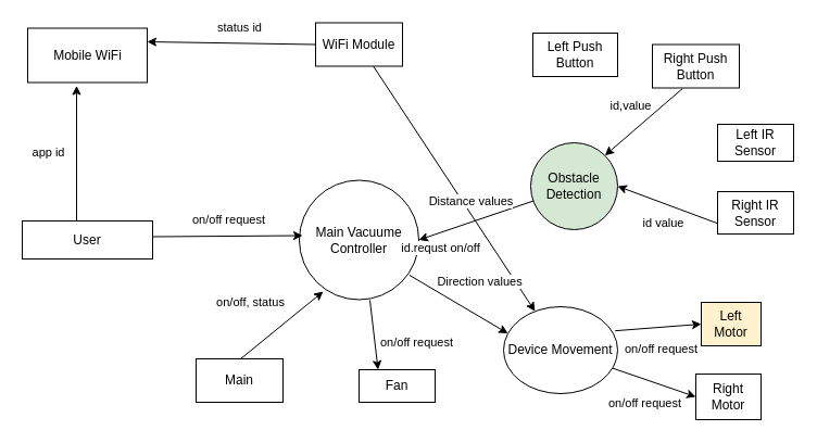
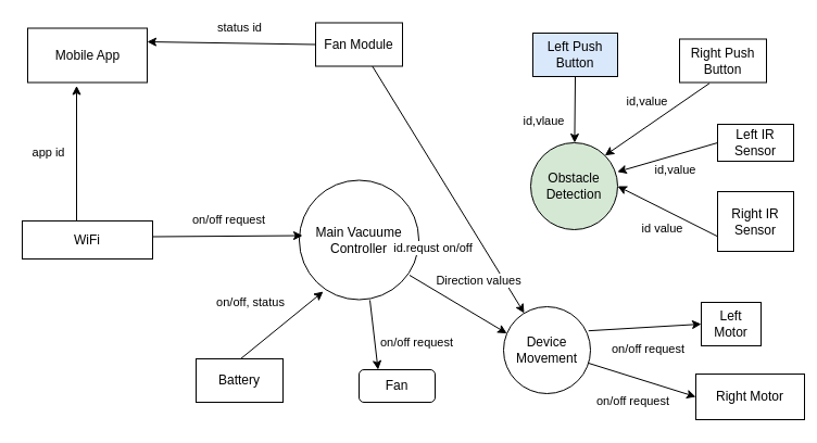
- <mxCell id="12" value="WiFi Module" style="rounded=0;whiteSpace=wrap;html=1;" parent="1" vertex="1"><mxGeometry x="290" y="20.5" width="80" height="40" as="geometry" /></mxCell>
+ <mxCell id="12" value="Fan Module" style="rounded=0;whiteSpace=wrap;html=1;" parent="1" vertex="1"><mxGeometry x="290" y="20.5" width="80" height="40" as="geometry" /></mxCell>
- <mxCell id="17" value="Left Push Button" style="rounded=0;whiteSpace=wrap;html=1;" parent="1" vertex="1"><mxGeometry x="490" y="30" width="78" height="40" as="geometry" /></mxCell>
+ <mxCell id="17" value="Left Push Button" style="rounded=0;whiteSpace=wrap;html=1;fillColor=#dae8fc;" parent="1" vertex="1"><mxGeometry x="490" y="30" width="78" height="40" as="geometry" /></mxCell>
- <mxCell id="5" value="Mobile WiFi" style="html=1;" parent="1" vertex="1"><mxGeometry x="25" y="25.5" width="110" height="50" as="geometry" /></mxCell>
+ <mxCell id="5" value="Mobile App" style="html=1;" parent="1" vertex="1"><mxGeometry x="25" y="25.5" width="110" height="50" as="geometry" /></mxCell>
- <mxCell id="16" value="Right Push Button" style="rounded=0;whiteSpace=wrap;html=1;" parent="1" vertex="1"><mxGeometry x="600" y="40.5" width="80" height="40" as="geometry" /></mxCell>
+ <mxCell id="16" value="Right Push Button" style="rounded=0;whiteSpace=wrap;html=1;" parent="1" vertex="1"><mxGeometry x="625" y="35.5" width="80" height="40" as="geometry" /></mxCell>
+ <mxCell id="21" value="id,vlaue" style="endArrow=classic;html=1;exitX=0.5;exitY=1;exitDx=0;exitDy=0;" parent="1" source="17" target="27" edge="1"><mxGeometry x="0.336" y="-29" width="50" height="50" relative="1" as="geometry"><mxPoint x="450" y="108" as="sourcePoint" /><mxPoint x="486" y="348" as="targetPoint" /><mxPoint as="offset" /></mxGeometry></mxCell>
+ <mxCell id="24" value="id,value" style="endArrow=classic;html=1;entryX=0.997;entryY=0.335;entryDx=0;entryDy=0;exitX=0;exitY=0.5;exitDx=0;exitDy=0;entryPerimeter=0;" parent="1" source="8" target="27" edge="1"><mxGeometry x="-0.087" y="13" width="50" height="50" relative="1" as="geometry"><mxPoint x="610" y="178.5" as="sourcePoint" /><mxPoint x="555" y="168" as="targetPoint" /><mxPoint as="offset" /></mxGeometry></mxCell>
- <mxCell id="14" value="Right IR Sensor" style="rounded=0;whiteSpace=wrap;html=1;" parent="1" vertex="1"><mxGeometry x="660" y="176" width="70" height="39" as="geometry" /></mxCell>
+ <mxCell id="14" value="Right IR Sensor" style="rounded=0;whiteSpace=wrap;html=1;" parent="1" vertex="1"><mxGeometry x="660" y="176" width="70" height="55" as="geometry" /></mxCell>
- <mxCell id="19" value="Distance values" style="endArrow=classic;html=1;entryX=1;entryY=0.5;entryDx=0;entryDy=0;exitX=0.088;exitY=0.65;exitDx=0;exitDy=0;exitPerimeter=0;" parent="1" source="27" target="2" edge="1"><mxGeometry x="0.022" y="-18" width="50" height="50" relative="1" as="geometry"><mxPoint x="460" y="188" as="sourcePoint" /><mxPoint x="410" y="135.5" as="targetPoint" /><mxPoint as="offset" /></mxGeometry></mxCell>
- <mxCell id="3" value="User" style="rounded=0;whiteSpace=wrap;html=1;" parent="1" vertex="1"><mxGeometry x="20" y="203" width="120" height="35" as="geometry" /></mxCell>
+ <mxCell id="3" value="WiFi" style="rounded=0;whiteSpace=wrap;html=1;" parent="1" vertex="1"><mxGeometry x="20" y="203" width="120" height="35" as="geometry" /></mxCell>
- <mxCell id="10" value="Left Motor" style="rounded=0;whiteSpace=wrap;html=1;fillColor=#fff2cc;" parent="1" vertex="1"><mxGeometry x="645" y="278" width="55" height="40" as="geometry" /></mxCell>
+ <mxCell id="10" value="Left Motor" style="rounded=0;whiteSpace=wrap;html=1;" parent="1" vertex="1"><mxGeometry x="645" y="278" width="55" height="40" as="geometry" /></mxCell>
- <mxCell id="28" value="Device Movement" style="ellipse;whiteSpace=wrap;html=1;aspect=fixed;rounded=0;" parent="1" vertex="1"><mxGeometry x="463" y="282" width="105" height="80" as="geometry" /></mxCell>
+ <mxCell id="28" value="Device Movement" style="ellipse;whiteSpace=wrap;html=1;aspect=fixed;rounded=0;" parent="1" vertex="1"><mxGeometry x="463" y="282" width="80" height="80" as="geometry" /></mxCell>
- <mxCell id="11" value="Main" style="rounded=0;whiteSpace=wrap;html=1;" parent="1" vertex="1"><mxGeometry x="180" y="330" width="80" height="40" as="geometry" /></mxCell>
+ <mxCell id="11" value="Battery" style="rounded=0;whiteSpace=wrap;html=1;" parent="1" vertex="1"><mxGeometry x="180" y="330" width="80" height="40" as="geometry" /></mxCell>
- <mxCell id="9" value="Fan" style="rounded=0;whiteSpace=wrap;html=1;" parent="1" vertex="1"><mxGeometry x="330" y="340" width="70" height="30" as="geometry" /></mxCell>
+ <mxCell id="9" value="Fan" style="whiteSpace=wrap;html=1;rounded=1;" parent="1" vertex="1"><mxGeometry x="330" y="340" width="70" height="30" as="geometry" /></mxCell>
- <mxCell id="15" value="Right Motor" style="rounded=0;whiteSpace=wrap;html=1;" parent="1" vertex="1"><mxGeometry x="640" y="344" width="60" height="42" as="geometry" /></mxCell>
+ <mxCell id="15" value="Right Motor" style="rounded=0;whiteSpace=wrap;html=1;" parent="1" vertex="1"><mxGeometry x="640" y="344" width="100" height="42" as="geometry" /></mxCell>
